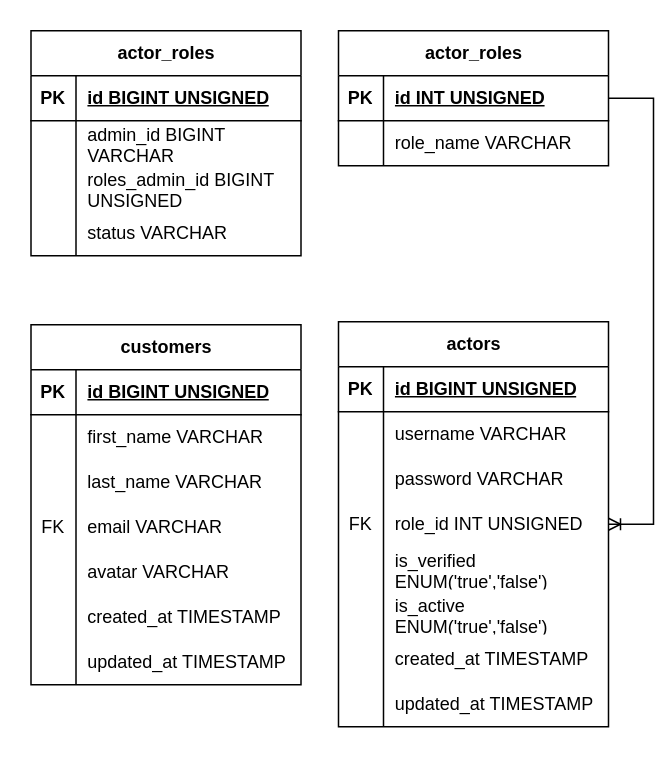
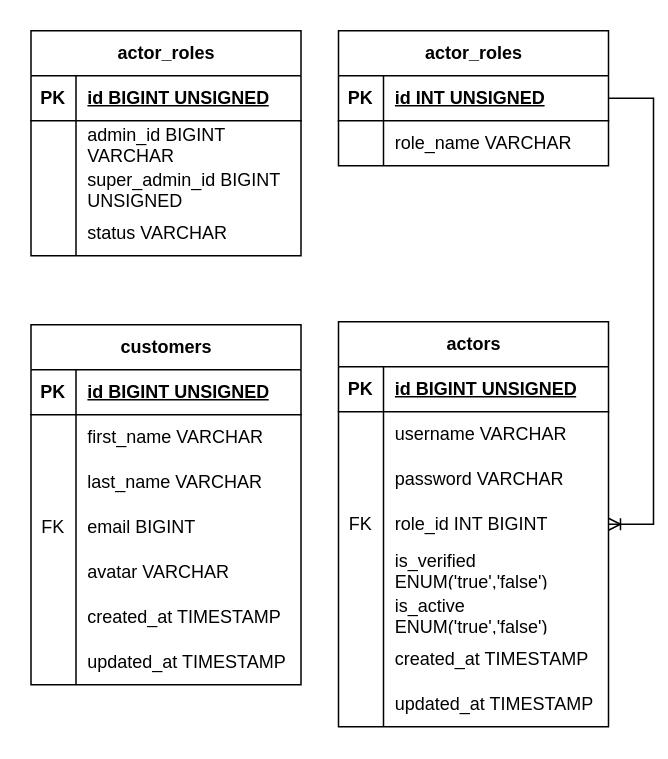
- <mxCell id="65" value="roles_admin_id BIGINT UNSIGNED" style="shape=partialRectangle;connectable=0;fillColor=none;top=0;left=0;bottom=0;right=0;align=left;spacingLeft=6;overflow=hidden;whiteSpace=wrap;html=1;" vertex="1" parent="63"><mxGeometry x="30" width="150" height="30" as="geometry"><mxRectangle width="150" height="30" as="alternateBounds" /></mxGeometry></mxCell>
+ <mxCell id="65" value="super_admin_id BIGINT UNSIGNED" style="shape=partialRectangle;connectable=0;fillColor=none;top=0;left=0;bottom=0;right=0;align=left;spacingLeft=6;overflow=hidden;whiteSpace=wrap;html=1;" vertex="1" parent="63"><mxGeometry x="30" width="150" height="30" as="geometry"><mxRectangle width="150" height="30" as="alternateBounds" /></mxGeometry></mxCell>
- <mxCell id="14" value="role_id INT UNSIGNED" style="shape=partialRectangle;connectable=0;fillColor=none;top=0;left=0;bottom=0;right=0;align=left;spacingLeft=6;overflow=hidden;whiteSpace=wrap;html=1;" vertex="1" parent="12"><mxGeometry x="30" width="150" height="30" as="geometry"><mxRectangle width="150" height="30" as="alternateBounds" /></mxGeometry></mxCell>
+ <mxCell id="14" value="role_id INT BIGINT" style="shape=partialRectangle;connectable=0;fillColor=none;top=0;left=0;bottom=0;right=0;align=left;spacingLeft=6;overflow=hidden;whiteSpace=wrap;html=1;" vertex="1" parent="12"><mxGeometry x="30" width="150" height="30" as="geometry"><mxRectangle width="150" height="30" as="alternateBounds" /></mxGeometry></mxCell>
- <mxCell id="39" value="email VARCHAR" style="shape=partialRectangle;connectable=0;fillColor=none;top=0;left=0;bottom=0;right=0;align=left;spacingLeft=6;overflow=hidden;whiteSpace=wrap;html=1;" vertex="1" parent="37"><mxGeometry x="30" width="150" height="30" as="geometry"><mxRectangle width="150" height="30" as="alternateBounds" /></mxGeometry></mxCell>
+ <mxCell id="39" value="email BIGINT" style="shape=partialRectangle;connectable=0;fillColor=none;top=0;left=0;bottom=0;right=0;align=left;spacingLeft=6;overflow=hidden;whiteSpace=wrap;html=1;" vertex="1" parent="37"><mxGeometry x="30" width="150" height="30" as="geometry"><mxRectangle width="150" height="30" as="alternateBounds" /></mxGeometry></mxCell>
